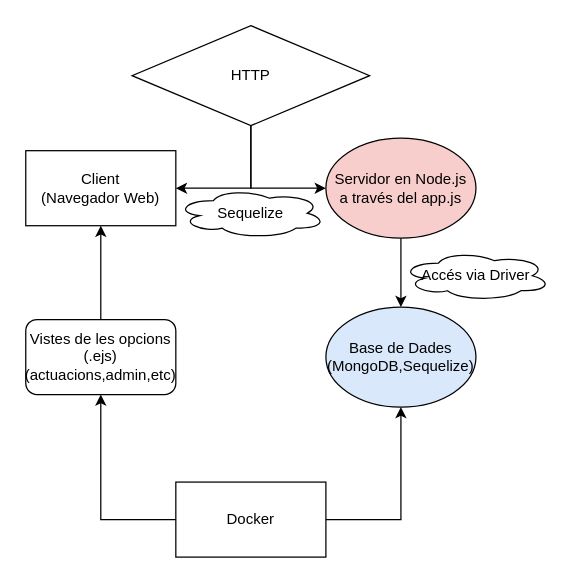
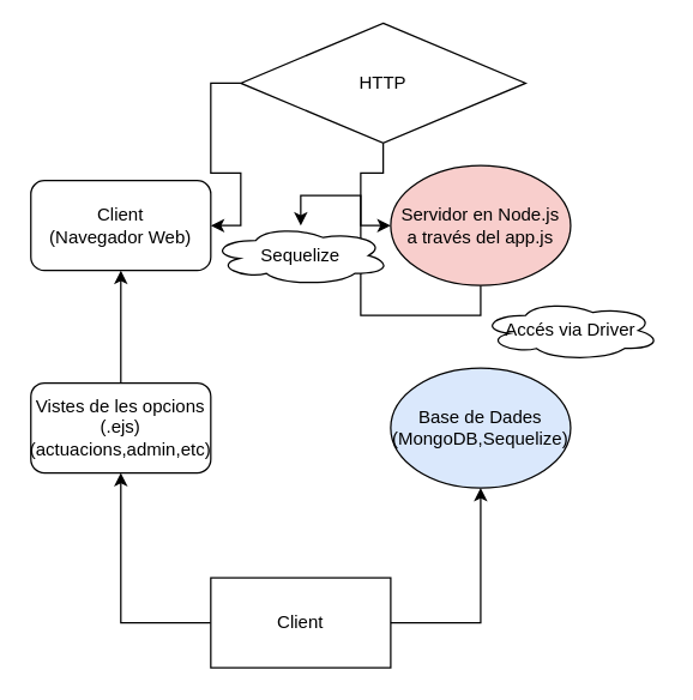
- <mxCell id="13" value="HTTP" style="rhombus;whiteSpace=wrap;html=1;" vertex="1" parent="1"><mxGeometry x="105" y="20" width="190" height="80" as="geometry" /></mxCell>
+ <mxCell id="13" value="HTTP" style="rhombus;whiteSpace=wrap;html=1;" vertex="1" parent="1"><mxGeometry x="160" y="15" width="190" height="80" as="geometry" /></mxCell>
- <mxCell id="8" value="Client&lt;div&gt;(Navegador Web)&lt;/div&gt;" style="rounded=0;whiteSpace=wrap;html=1;" vertex="1" parent="1"><mxGeometry x="20" y="120" width="120" height="60" as="geometry" /></mxCell>
+ <mxCell id="8" value="Client&lt;div&gt;(Navegador Web)&lt;/div&gt;" style="whiteSpace=wrap;html=1;rounded=1;" vertex="1" parent="1"><mxGeometry x="20" y="120" width="120" height="60" as="geometry" /></mxCell>
- <mxCell id="9" style="edgeStyle=orthogonalEdgeStyle;rounded=0;orthogonalLoop=1;jettySize=auto;html=1;entryX=0.5;entryY=0;entryDx=0;entryDy=0;" edge="1" parent="1" source="10" target="4"><mxGeometry relative="1" as="geometry" /></mxCell>
+ <mxCell id="9" style="edgeStyle=orthogonalEdgeStyle;rounded=0;orthogonalLoop=1;jettySize=auto;html=1;" edge="1" parent="1" source="10" target="14"><mxGeometry relative="1" as="geometry" /></mxCell>
- <mxCell id="3" value="Docker" style="rounded=0;whiteSpace=wrap;html=1;" vertex="1" parent="1"><mxGeometry x="140" y="385" width="120" height="60" as="geometry" /></mxCell>
+ <mxCell id="3" value="Client" style="rounded=0;whiteSpace=wrap;html=1;" vertex="1" parent="1"><mxGeometry x="140" y="385" width="120" height="60" as="geometry" /></mxCell>
